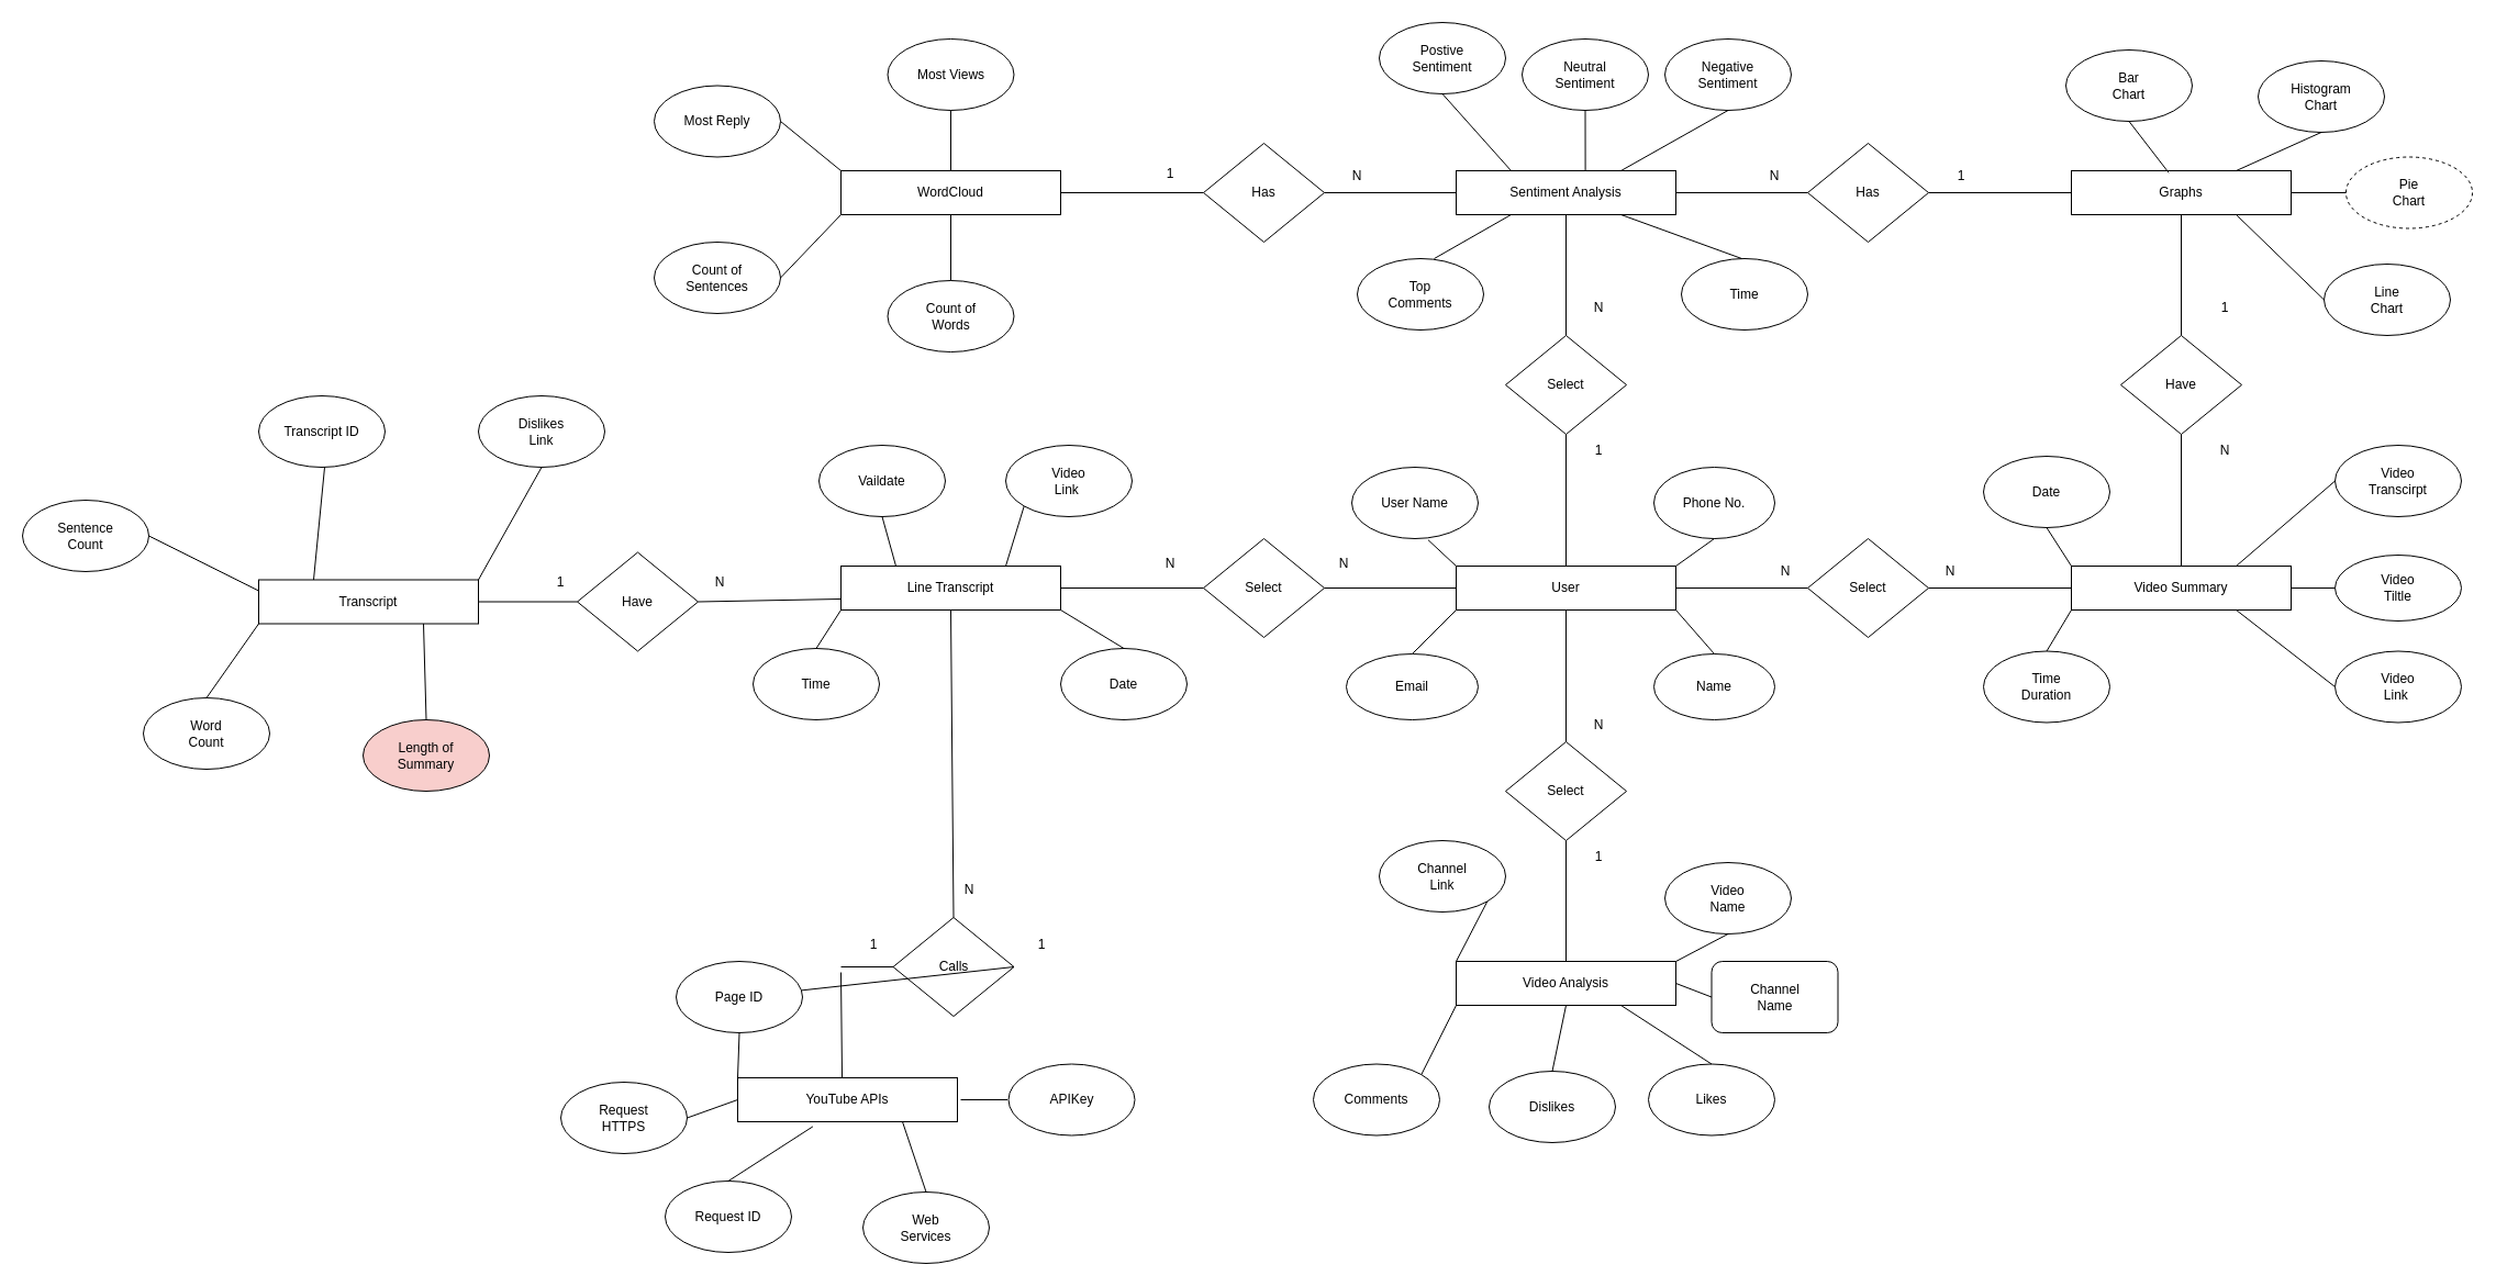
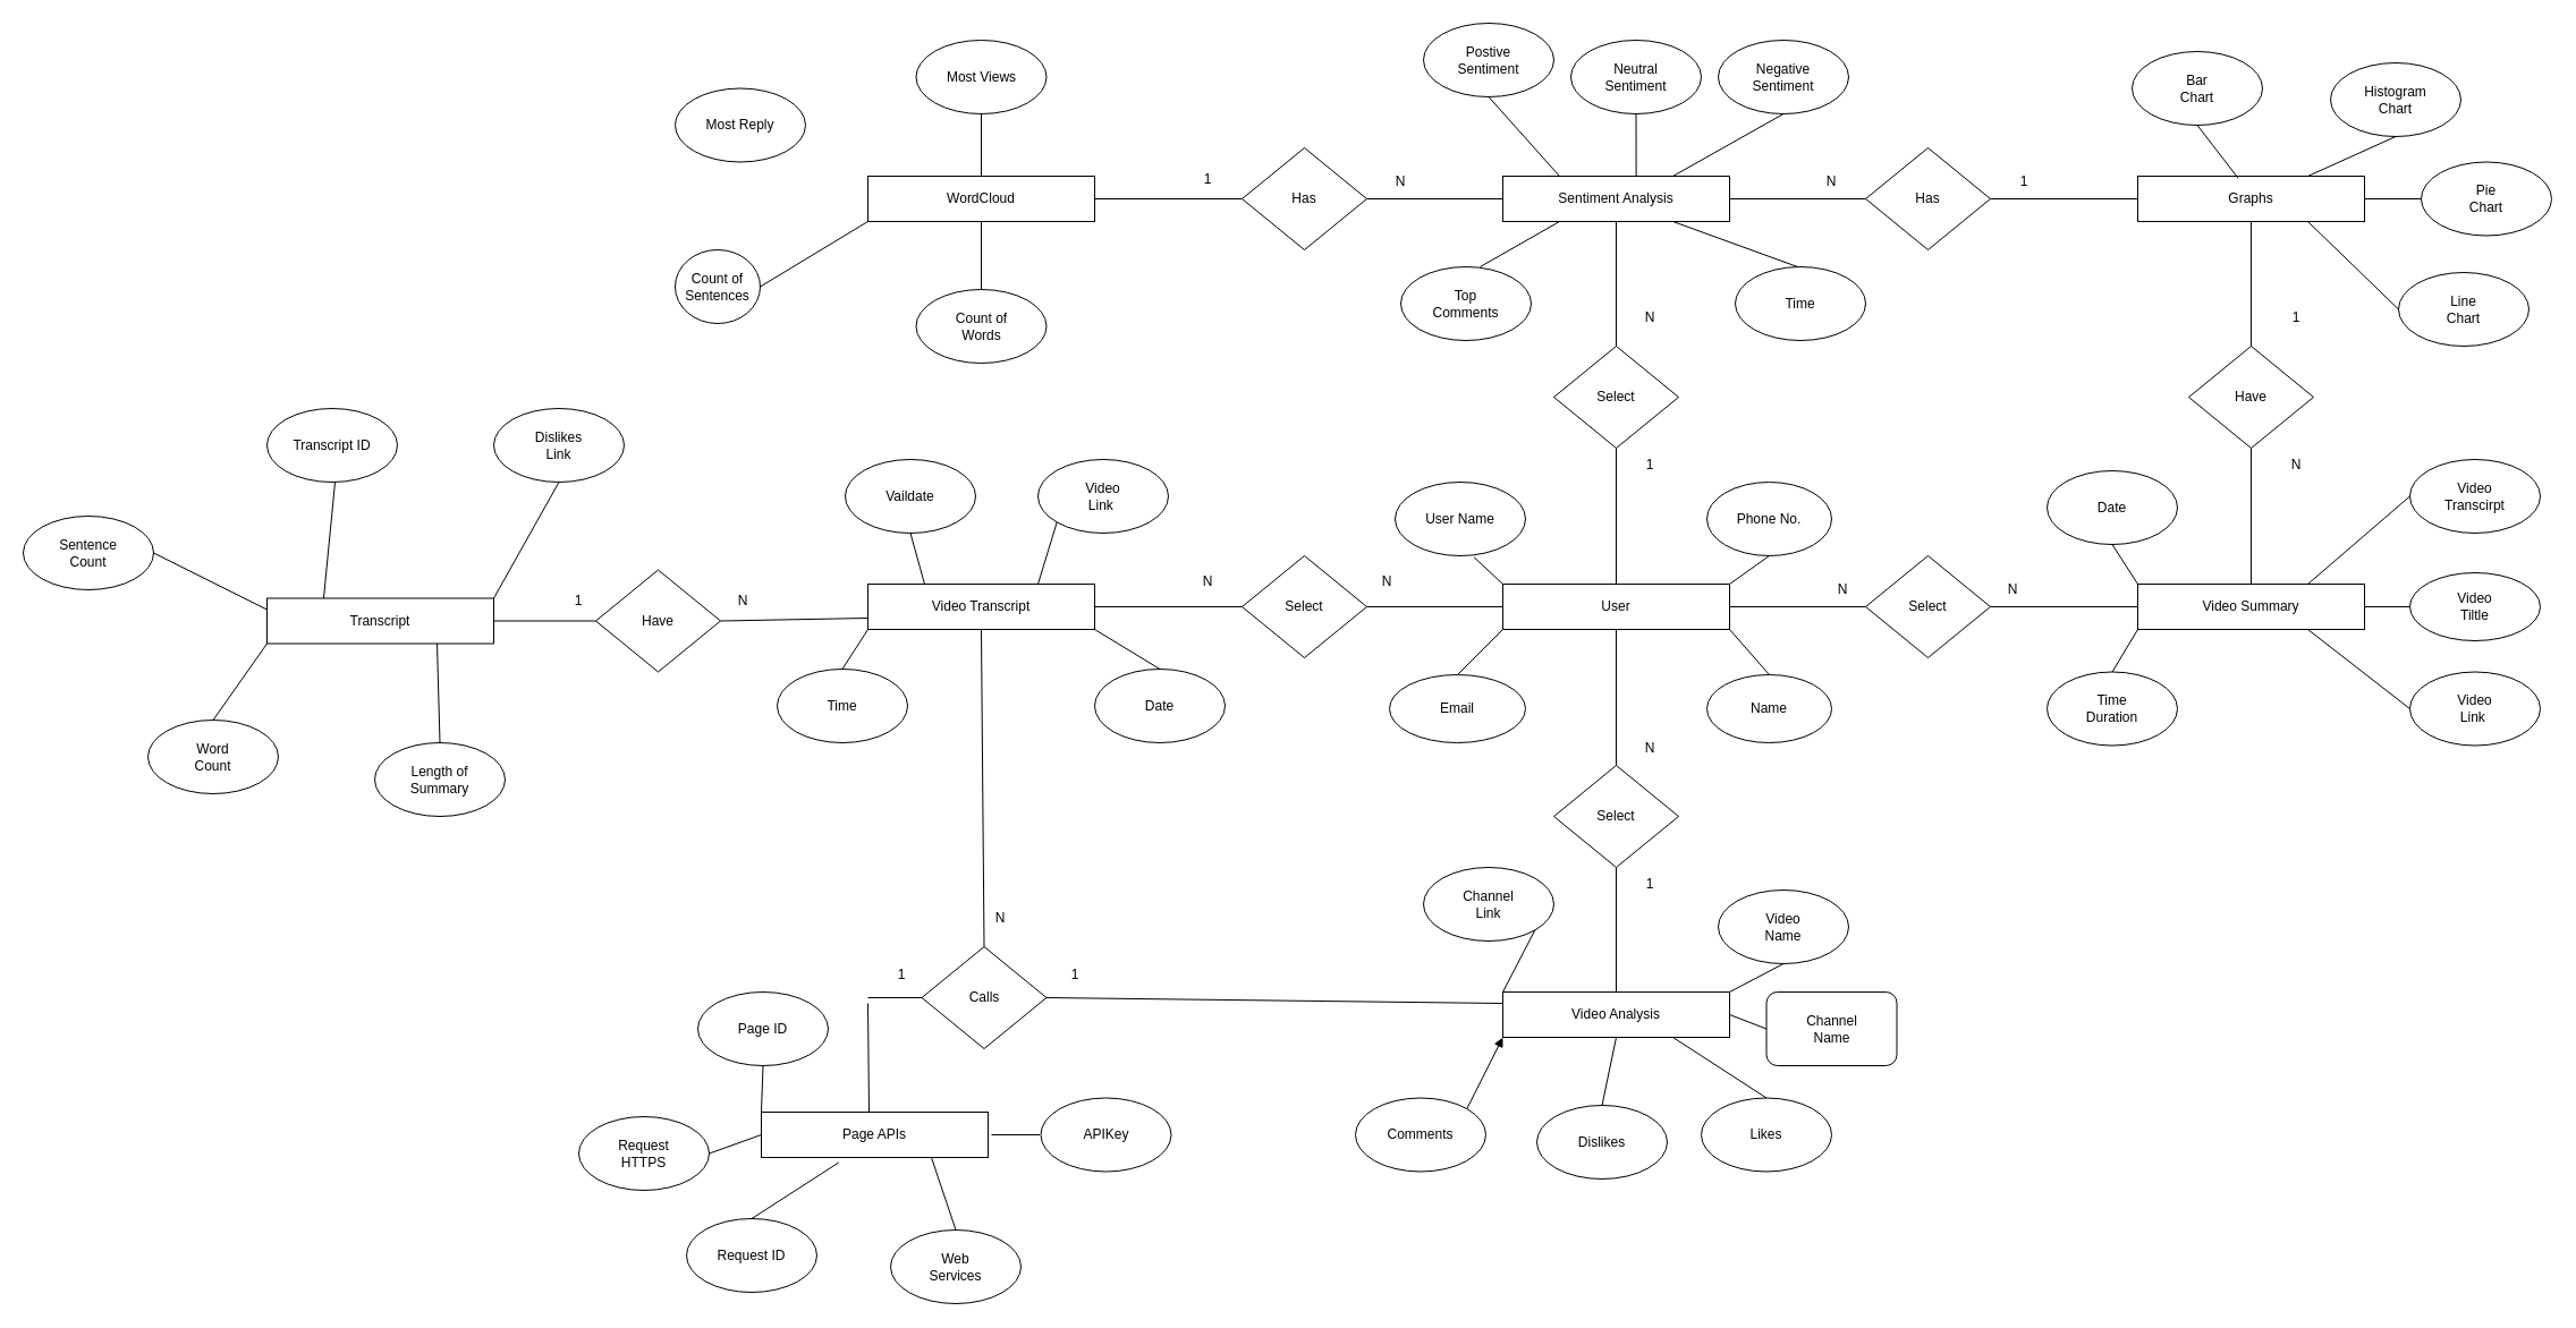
- <mxCell id="108" value="" style="endArrow=none;html=1;rounded=0;entryX=1;entryY=0.5;entryDx=0;entryDy=0;exitX=0;exitY=0;exitDx=0;exitDy=0;" edge="1" parent="1" source="11" target="105"><mxGeometry width="50" height="50" relative="1" as="geometry"><mxPoint x="685" y="175" as="sourcePoint" /><mxPoint x="735" y="125" as="targetPoint" /></mxGeometry></mxCell>
- <mxCell id="51" value="Pie&lt;br&gt;Chart" style="ellipse;whiteSpace=wrap;html=1;dashed=1;" vertex="1" parent="1"><mxGeometry x="2135" y="142.5" width="115" height="65" as="geometry" /></mxCell>
+ <mxCell id="51" value="Pie&lt;br&gt;Chart" style="ellipse;whiteSpace=wrap;html=1;" vertex="1" parent="1"><mxGeometry x="2135" y="142.5" width="115" height="65" as="geometry" /></mxCell>
- <mxCell id="104" value="Count of &lt;br&gt;Sentences" style="ellipse;whiteSpace=wrap;html=1;" vertex="1" parent="1"><mxGeometry x="595" y="220" width="115" height="65" as="geometry" /></mxCell>
+ <mxCell id="104" value="Count of &lt;br&gt;Sentences" style="ellipse;whiteSpace=wrap;html=1;" vertex="1" parent="1"><mxGeometry x="595" y="220" width="75" height="65" as="geometry" /></mxCell>
- <mxCell id="10" value="Line Transcript" style="rounded=0;whiteSpace=wrap;html=1;" vertex="1" parent="1"><mxGeometry x="765" y="515" width="200" height="40" as="geometry" /></mxCell>
+ <mxCell id="10" value="Video Transcript" style="rounded=0;whiteSpace=wrap;html=1;" vertex="1" parent="1"><mxGeometry x="765" y="515" width="200" height="40" as="geometry" /></mxCell>
- <mxCell id="78" value="Length of &lt;br&gt;Summary" style="ellipse;whiteSpace=wrap;html=1;fillColor=#f8cecc;" vertex="1" parent="1"><mxGeometry x="330" y="655" width="115" height="65" as="geometry" /></mxCell>
+ <mxCell id="78" value="Length of &lt;br&gt;Summary" style="ellipse;whiteSpace=wrap;html=1;" vertex="1" parent="1"><mxGeometry x="330" y="655" width="115" height="65" as="geometry" /></mxCell>
- <mxCell id="142" value="" style="endArrow=none;html=1;rounded=0;exitX=1;exitY=0.5;exitDx=0;exitDy=0;" edge="1" parent="1" source="16" target="130"><mxGeometry width="50" height="50" relative="1" as="geometry"><mxPoint x="915" y="875" as="sourcePoint" /><mxPoint y="825" as="targetPoint" x="965" /></mxGeometry></mxCell>
+ <mxCell id="142" value="" style="endArrow=none;html=1;rounded=0;entryX=0;entryY=0.25;entryDx=0;entryDy=0;exitX=1;exitY=0.5;exitDx=0;exitDy=0;" edge="1" parent="1" source="16" target="8"><mxGeometry width="50" height="50" relative="1" as="geometry"><mxPoint x="915" y="875" as="sourcePoint" /><mxPoint y="825" as="targetPoint" x="965" /></mxGeometry></mxCell>
- <mxCell id="121" value="" style="endArrow=none;html=1;rounded=0;exitX=1;exitY=0;exitDx=0;exitDy=0;entryX=0;entryY=1;entryDx=0;entryDy=0;" edge="1" parent="1" source="88" target="8"><mxGeometry width="50" height="50" relative="1" as="geometry"><mxPoint x="1315" y="875" as="sourcePoint" /><mxPoint x="1365" y="825" as="targetPoint" /></mxGeometry></mxCell>
+ <mxCell id="121" value="" style="endArrow=block;html=1;rounded=0;exitX=1;exitY=0;exitDx=0;exitDy=0;entryX=0;entryY=1;entryDx=0;entryDy=0;" edge="1" parent="1" source="88" target="8"><mxGeometry width="50" height="50" relative="1" as="geometry"><mxPoint x="1315" y="875" as="sourcePoint" /><mxPoint x="1365" y="825" as="targetPoint" /></mxGeometry></mxCell>
- <mxCell id="17" value="YouTube APIs" style="rounded=0;whiteSpace=wrap;html=1;" vertex="1" parent="1"><mxGeometry x="671" y="981" width="200" height="40" as="geometry" /></mxCell>
+ <mxCell id="17" value="Page APIs" style="rounded=0;whiteSpace=wrap;html=1;" vertex="1" parent="1"><mxGeometry x="671" y="981" width="200" height="40" as="geometry" /></mxCell>
